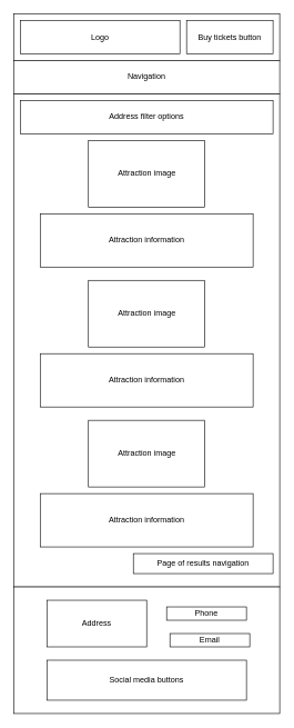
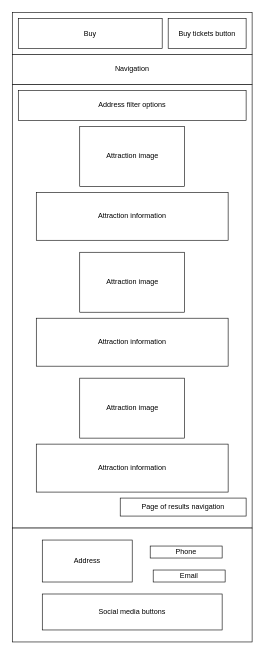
- <mxCell id="17" value="Logo" style="rounded=0;whiteSpace=wrap;html=1;" parent="1" vertex="1"><mxGeometry x="30" y="30" width="240" height="50" as="geometry" /></mxCell>
+ <mxCell id="17" value="Buy" style="rounded=0;whiteSpace=wrap;html=1;" parent="1" vertex="1"><mxGeometry x="30" y="30" width="240" height="50" as="geometry" /></mxCell>
